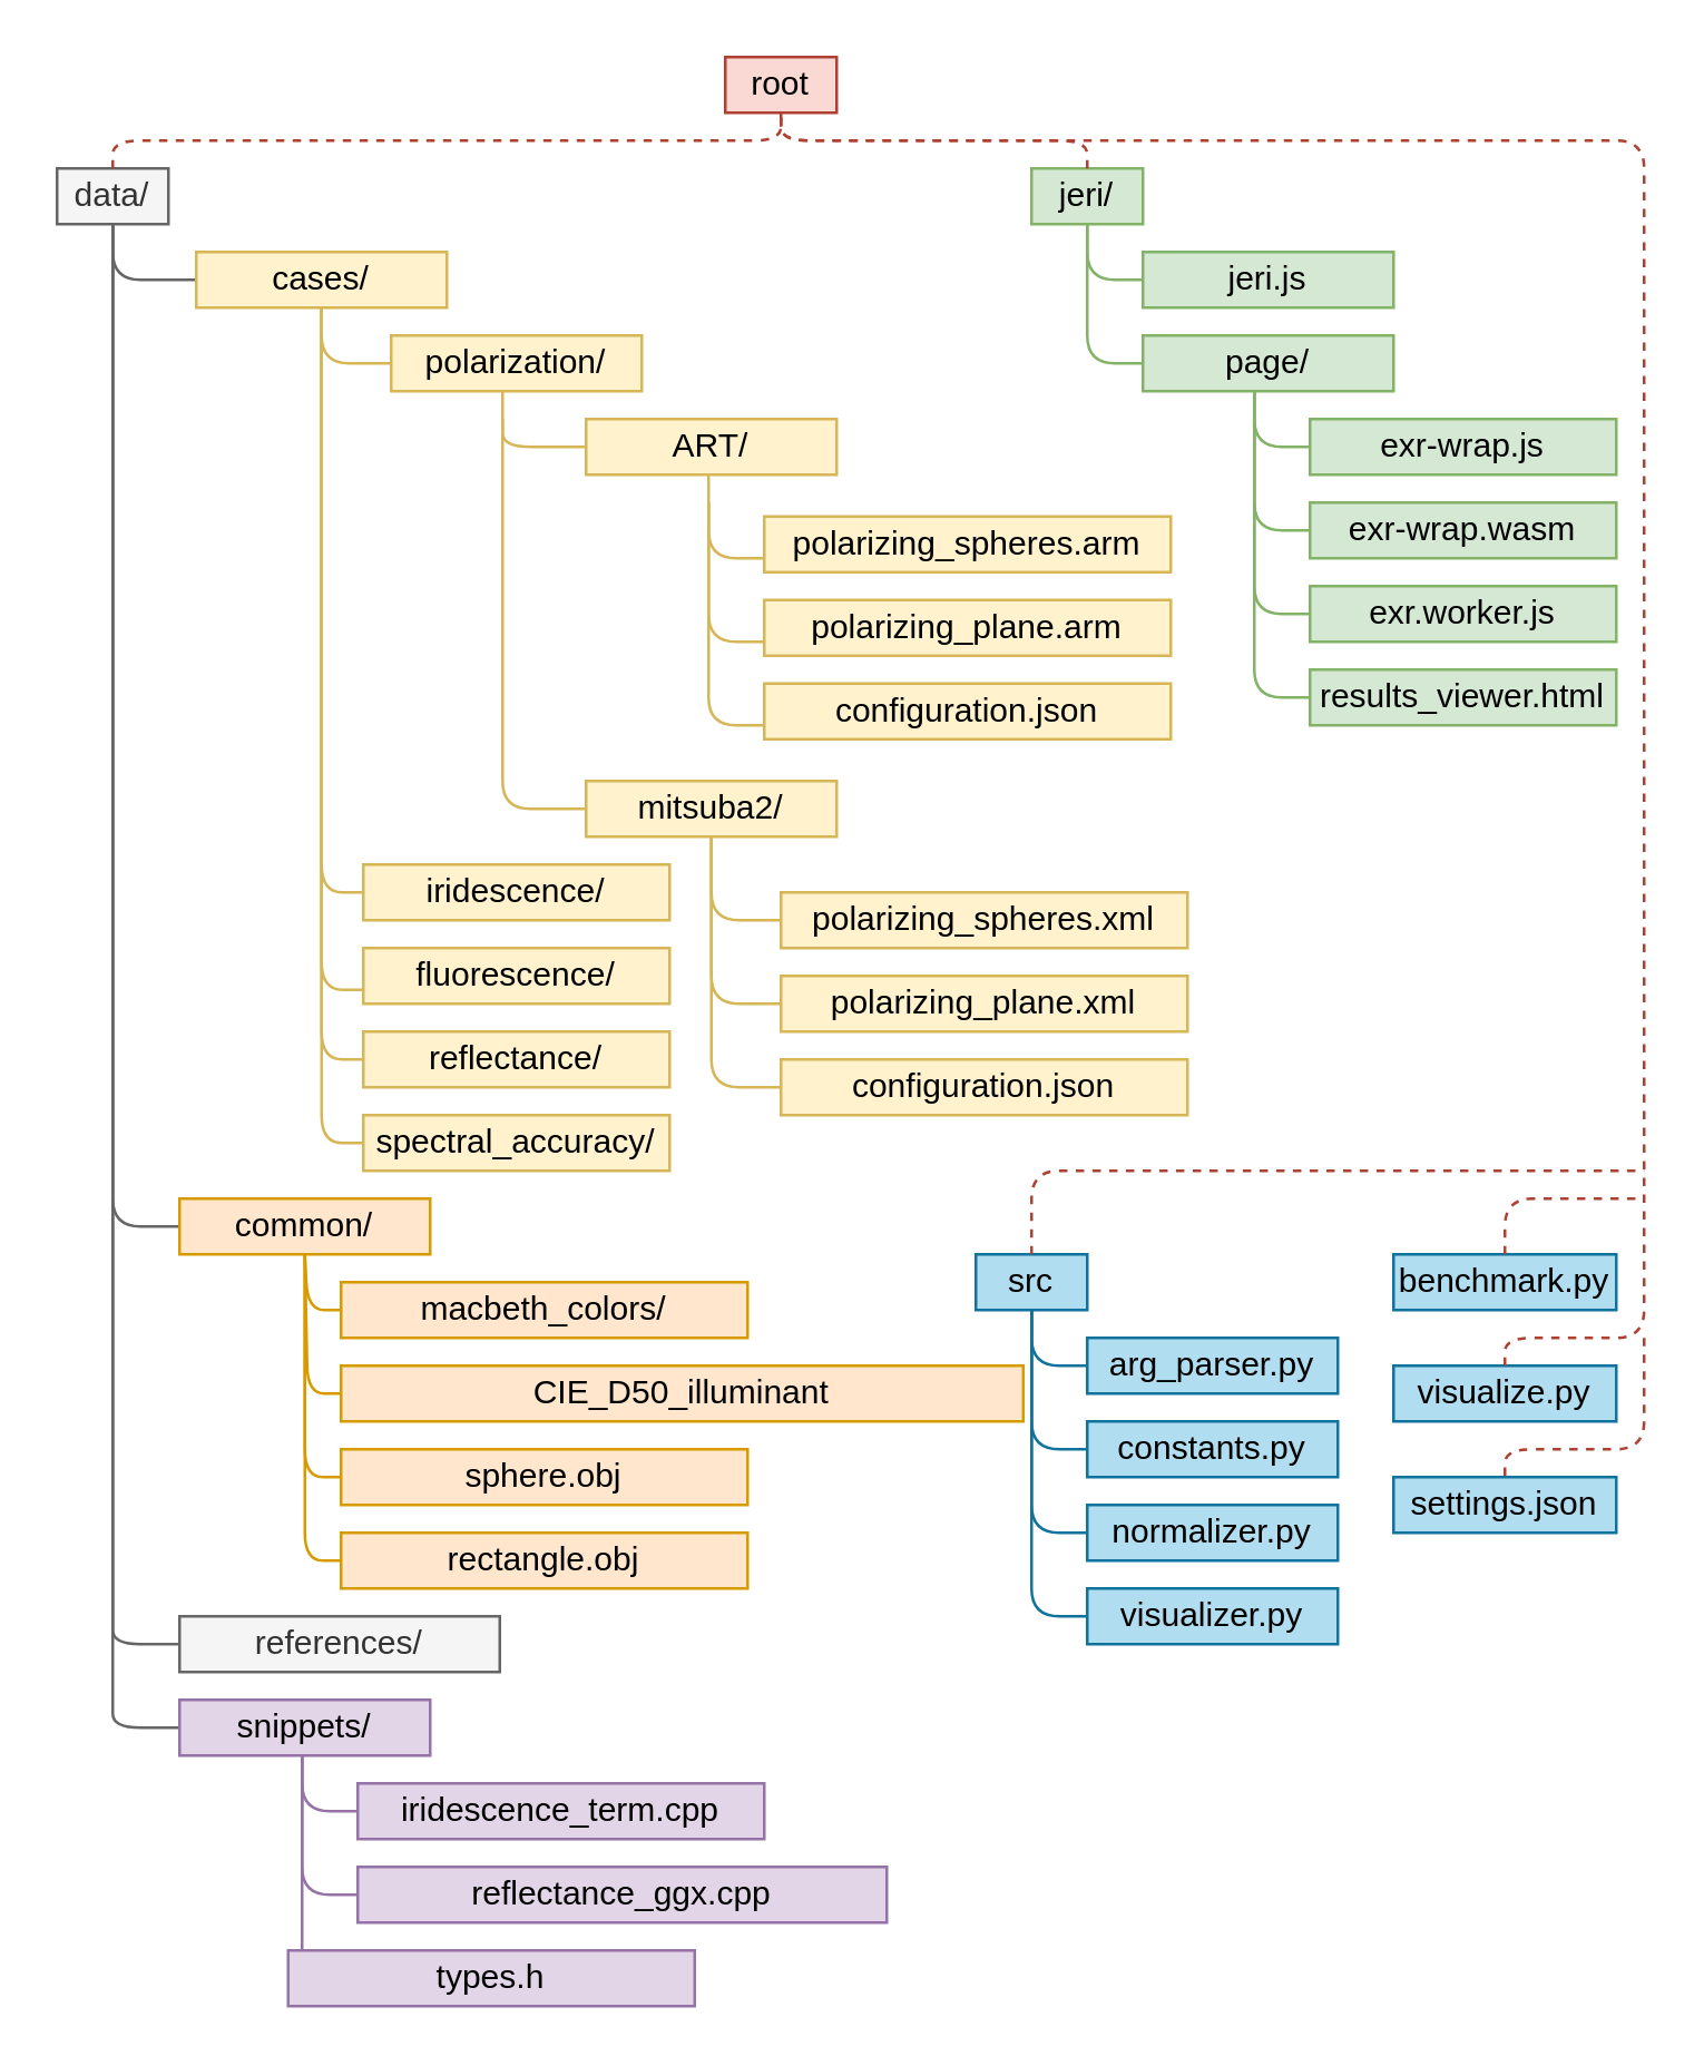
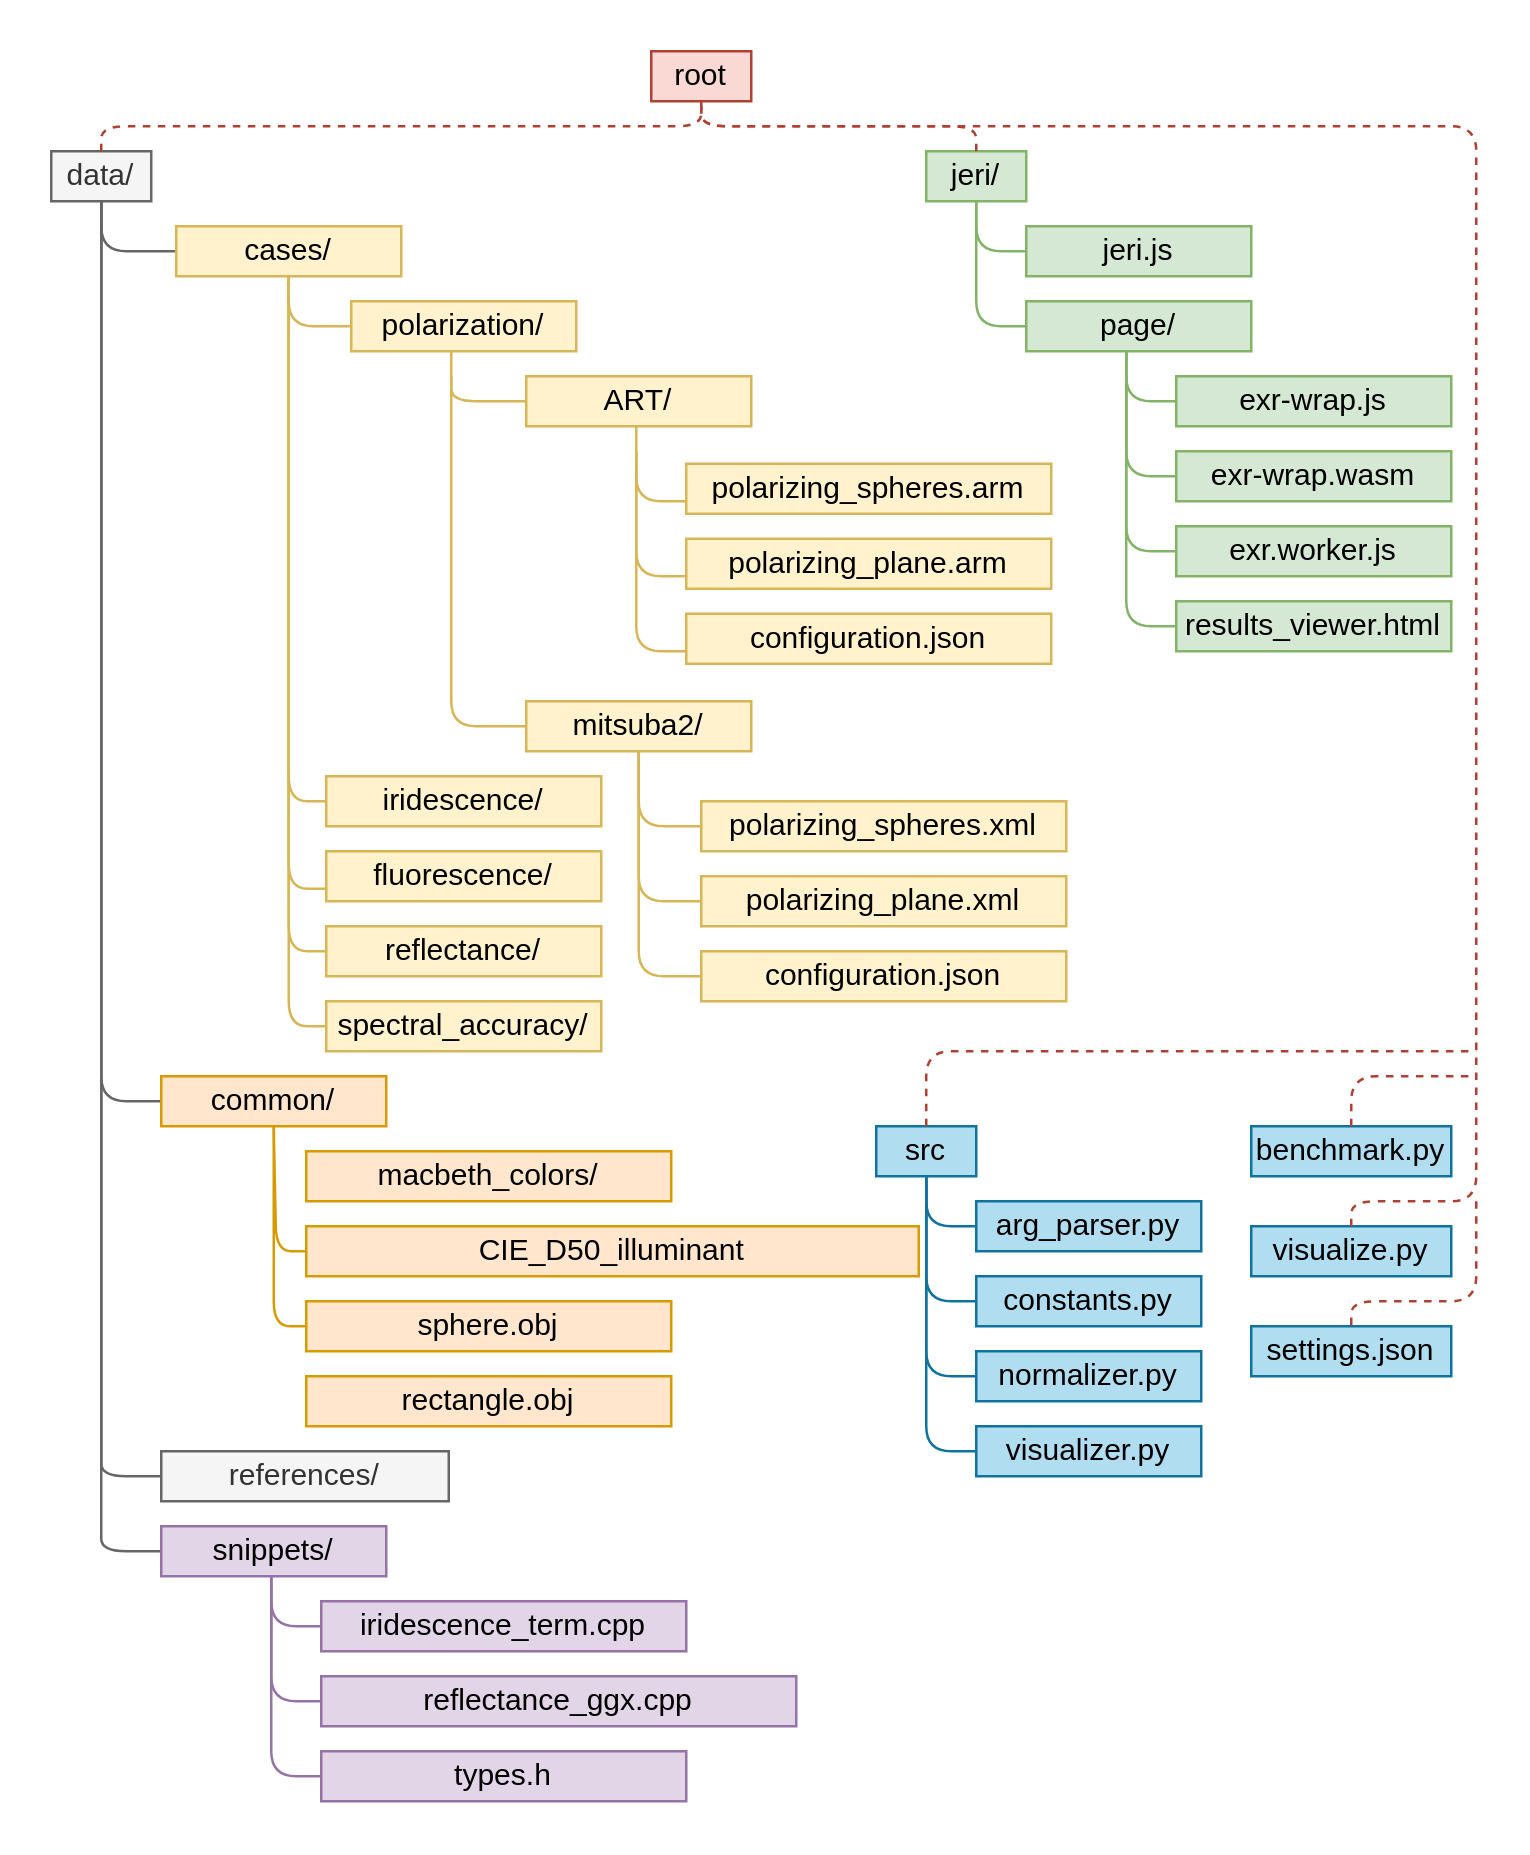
- <mxCell id="61" value="" style="endArrow=none;html=1;fillColor=#ffe6cc;strokeColor=#d79b00;entryX=0;entryY=0.5;entryDx=0;entryDy=0;exitX=0.5;exitY=1;exitDx=0;exitDy=0;" parent="1" source="31" target="62" edge="1"><mxGeometry width="50" height="50" relative="1" as="geometry"><mxPoint x="102" y="450" as="sourcePoint" /><mxPoint x="122" y="470" as="targetPoint" /><Array as="points"><mxPoint x="110" y="470" /></Array></mxGeometry></mxCell>
- <mxCell id="67" value="" style="endArrow=none;html=1;fillColor=#ffe6cc;strokeColor=#d79b00;entryX=0;entryY=0.5;entryDx=0;entryDy=0;exitX=0.5;exitY=1;exitDx=0;exitDy=0;" parent="1" source="31" target="68" edge="1"><mxGeometry width="50" height="50" relative="1" as="geometry"><mxPoint x="100" y="452" as="sourcePoint" /><mxPoint x="124" y="605" as="targetPoint" /><Array as="points"><mxPoint x="109" y="560" /></Array></mxGeometry></mxCell>
- <mxCell id="74" value="types.h" style="text;html=1;align=center;verticalAlign=middle;whiteSpace=wrap;rounded=0;fillColor=#e1d5e7;strokeColor=#9673a6;" parent="1" vertex="1"><mxGeometry x="103" y="700" width="146" height="20" as="geometry" /></mxCell>
+ <mxCell id="74" value="types.h" style="text;html=1;align=center;verticalAlign=middle;whiteSpace=wrap;rounded=0;fillColor=#e1d5e7;strokeColor=#9673a6;" parent="1" vertex="1"><mxGeometry x="128" y="700" width="146" height="20" as="geometry" /></mxCell>
